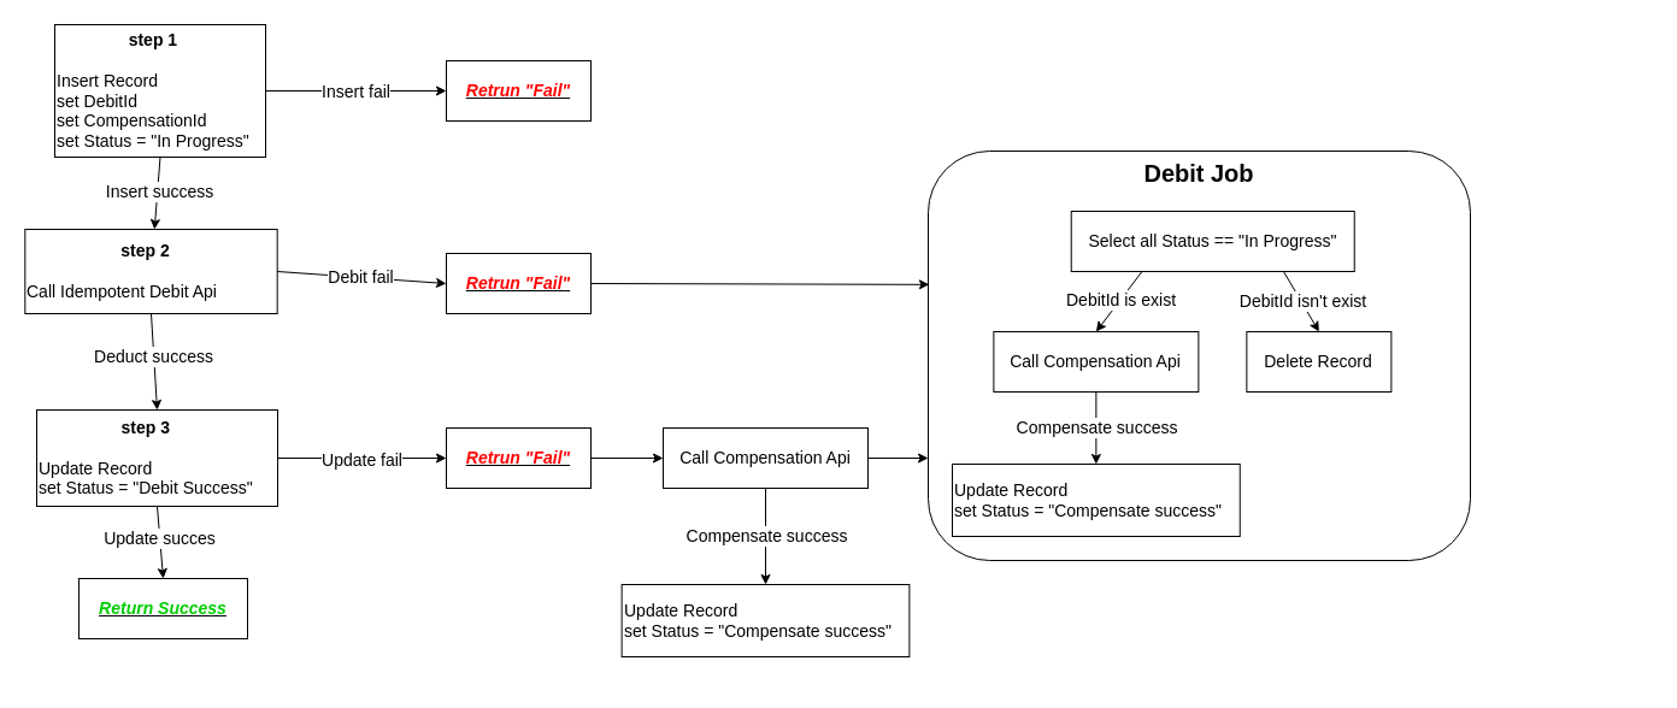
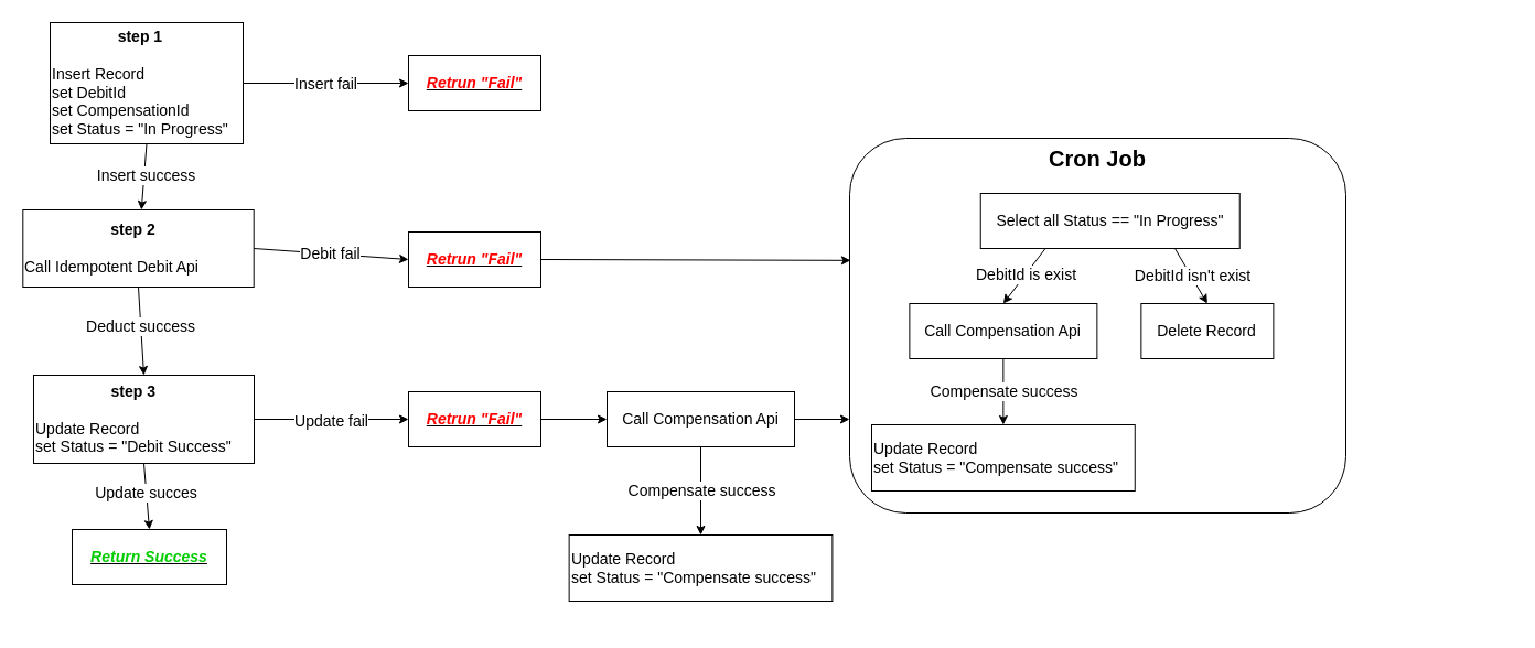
- <mxCell id="20" value="&lt;b style=&quot;&quot;&gt;&lt;font style=&quot;font-size: 20px;&quot;&gt;Debit Job&lt;/font&gt;&lt;/b&gt;" style="rounded=1;whiteSpace=wrap;html=1;verticalAlign=top;fontSize=14;" parent="19" vertex="1"><mxGeometry x="10" width="450" height="340" as="geometry" /></mxCell>
+ <mxCell id="20" value="&lt;b style=&quot;&quot;&gt;&lt;font style=&quot;font-size: 20px;&quot;&gt;Cron Job&lt;/font&gt;&lt;/b&gt;" style="rounded=1;whiteSpace=wrap;html=1;verticalAlign=top;fontSize=14;" parent="19" vertex="1"><mxGeometry x="10" width="450" height="340" as="geometry" /></mxCell>
